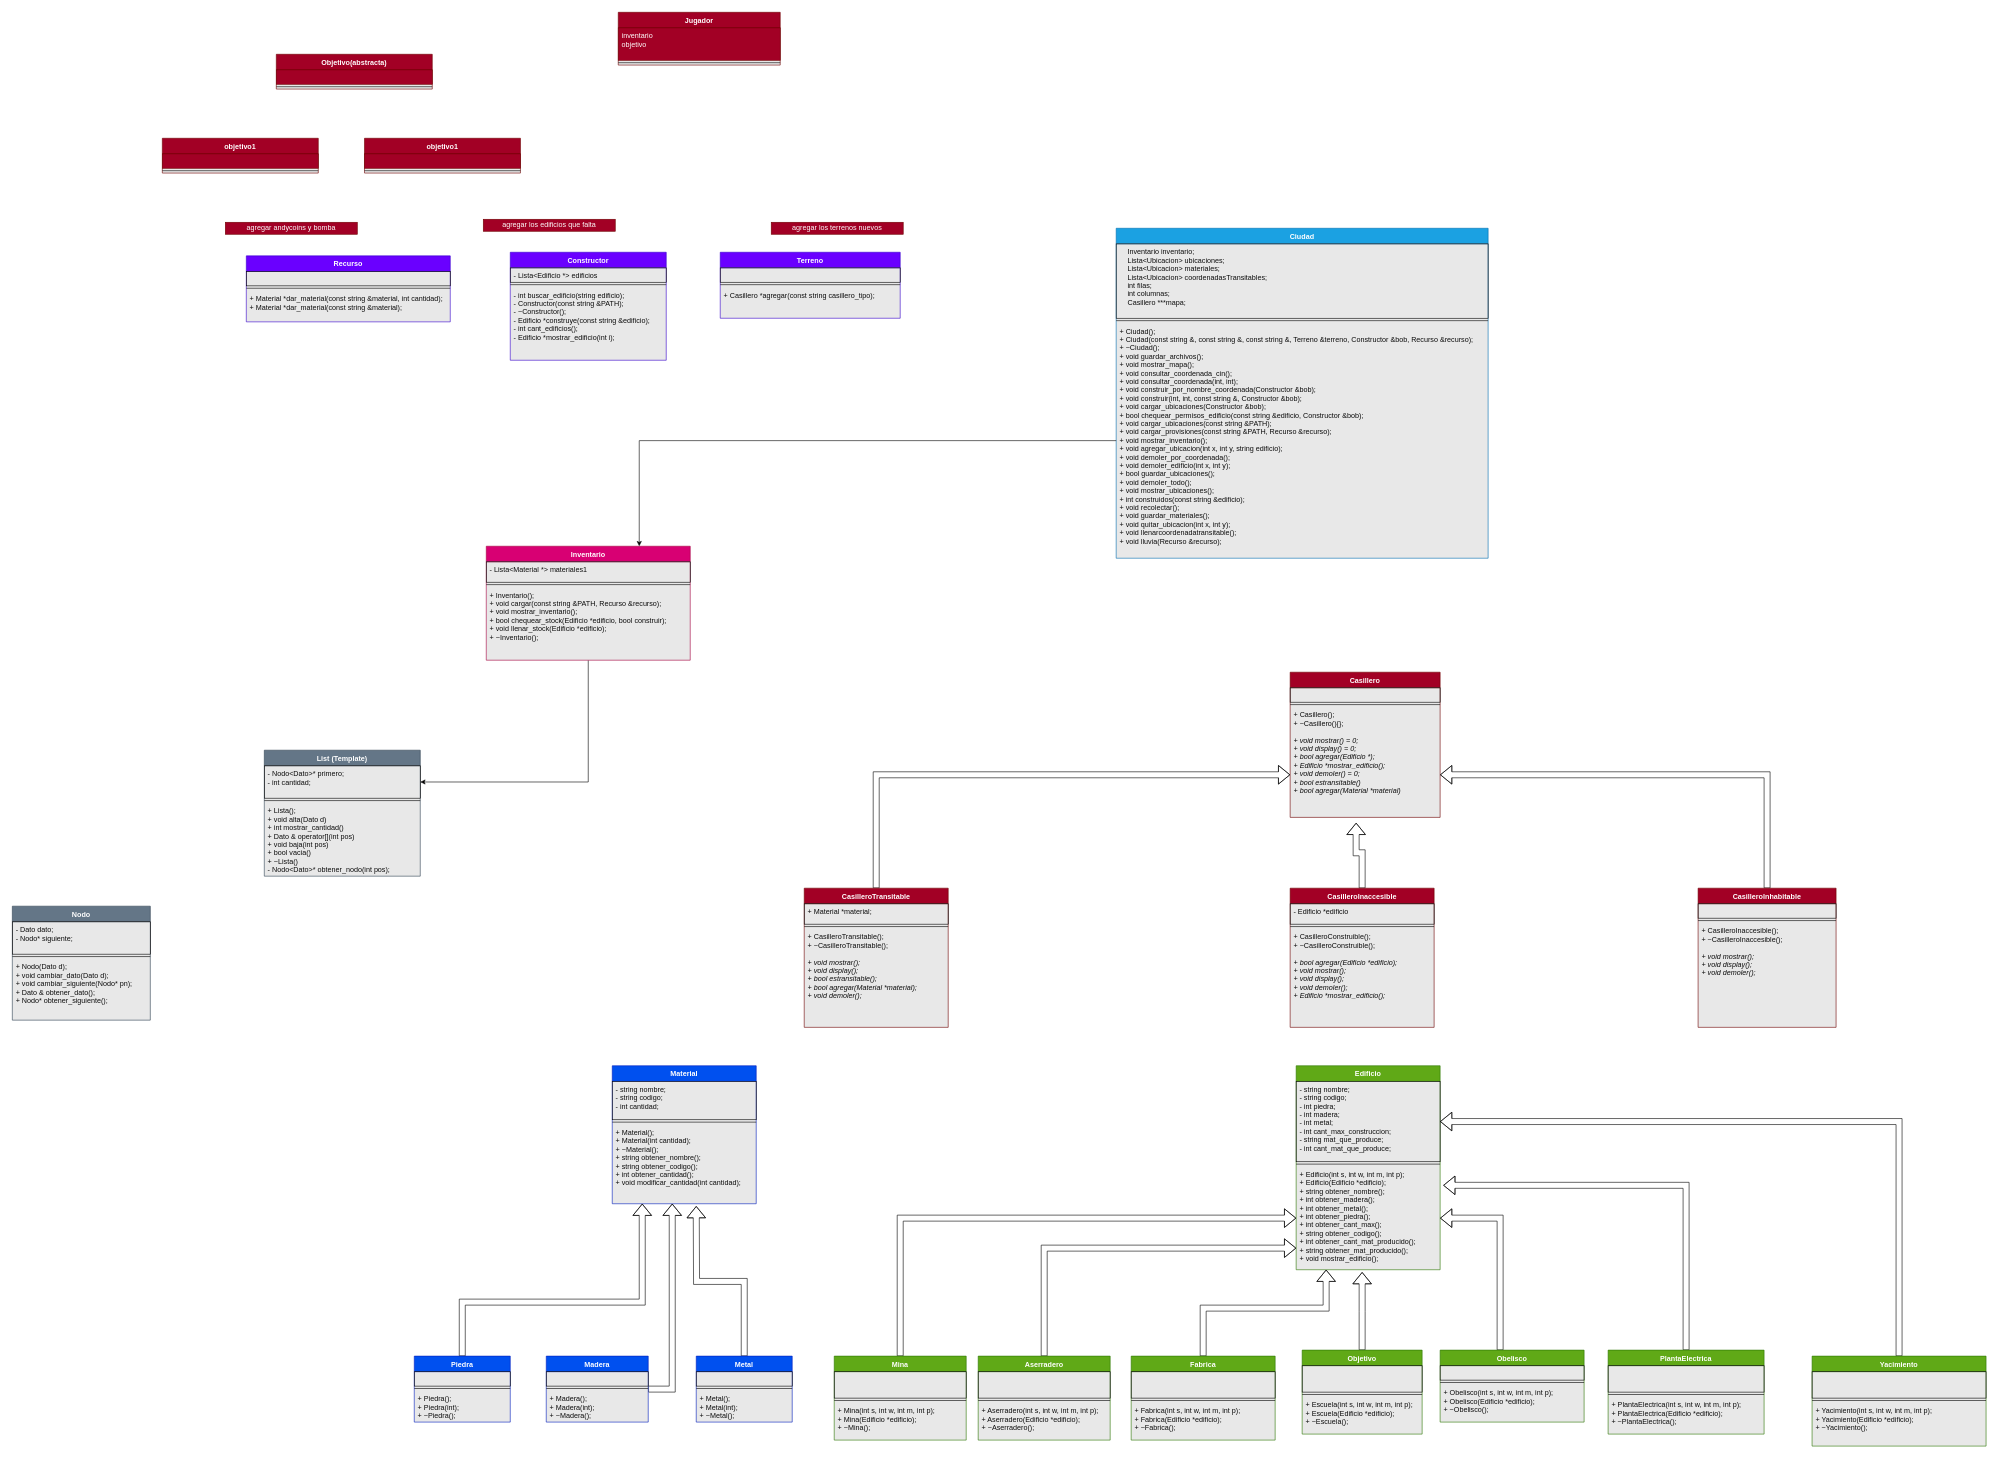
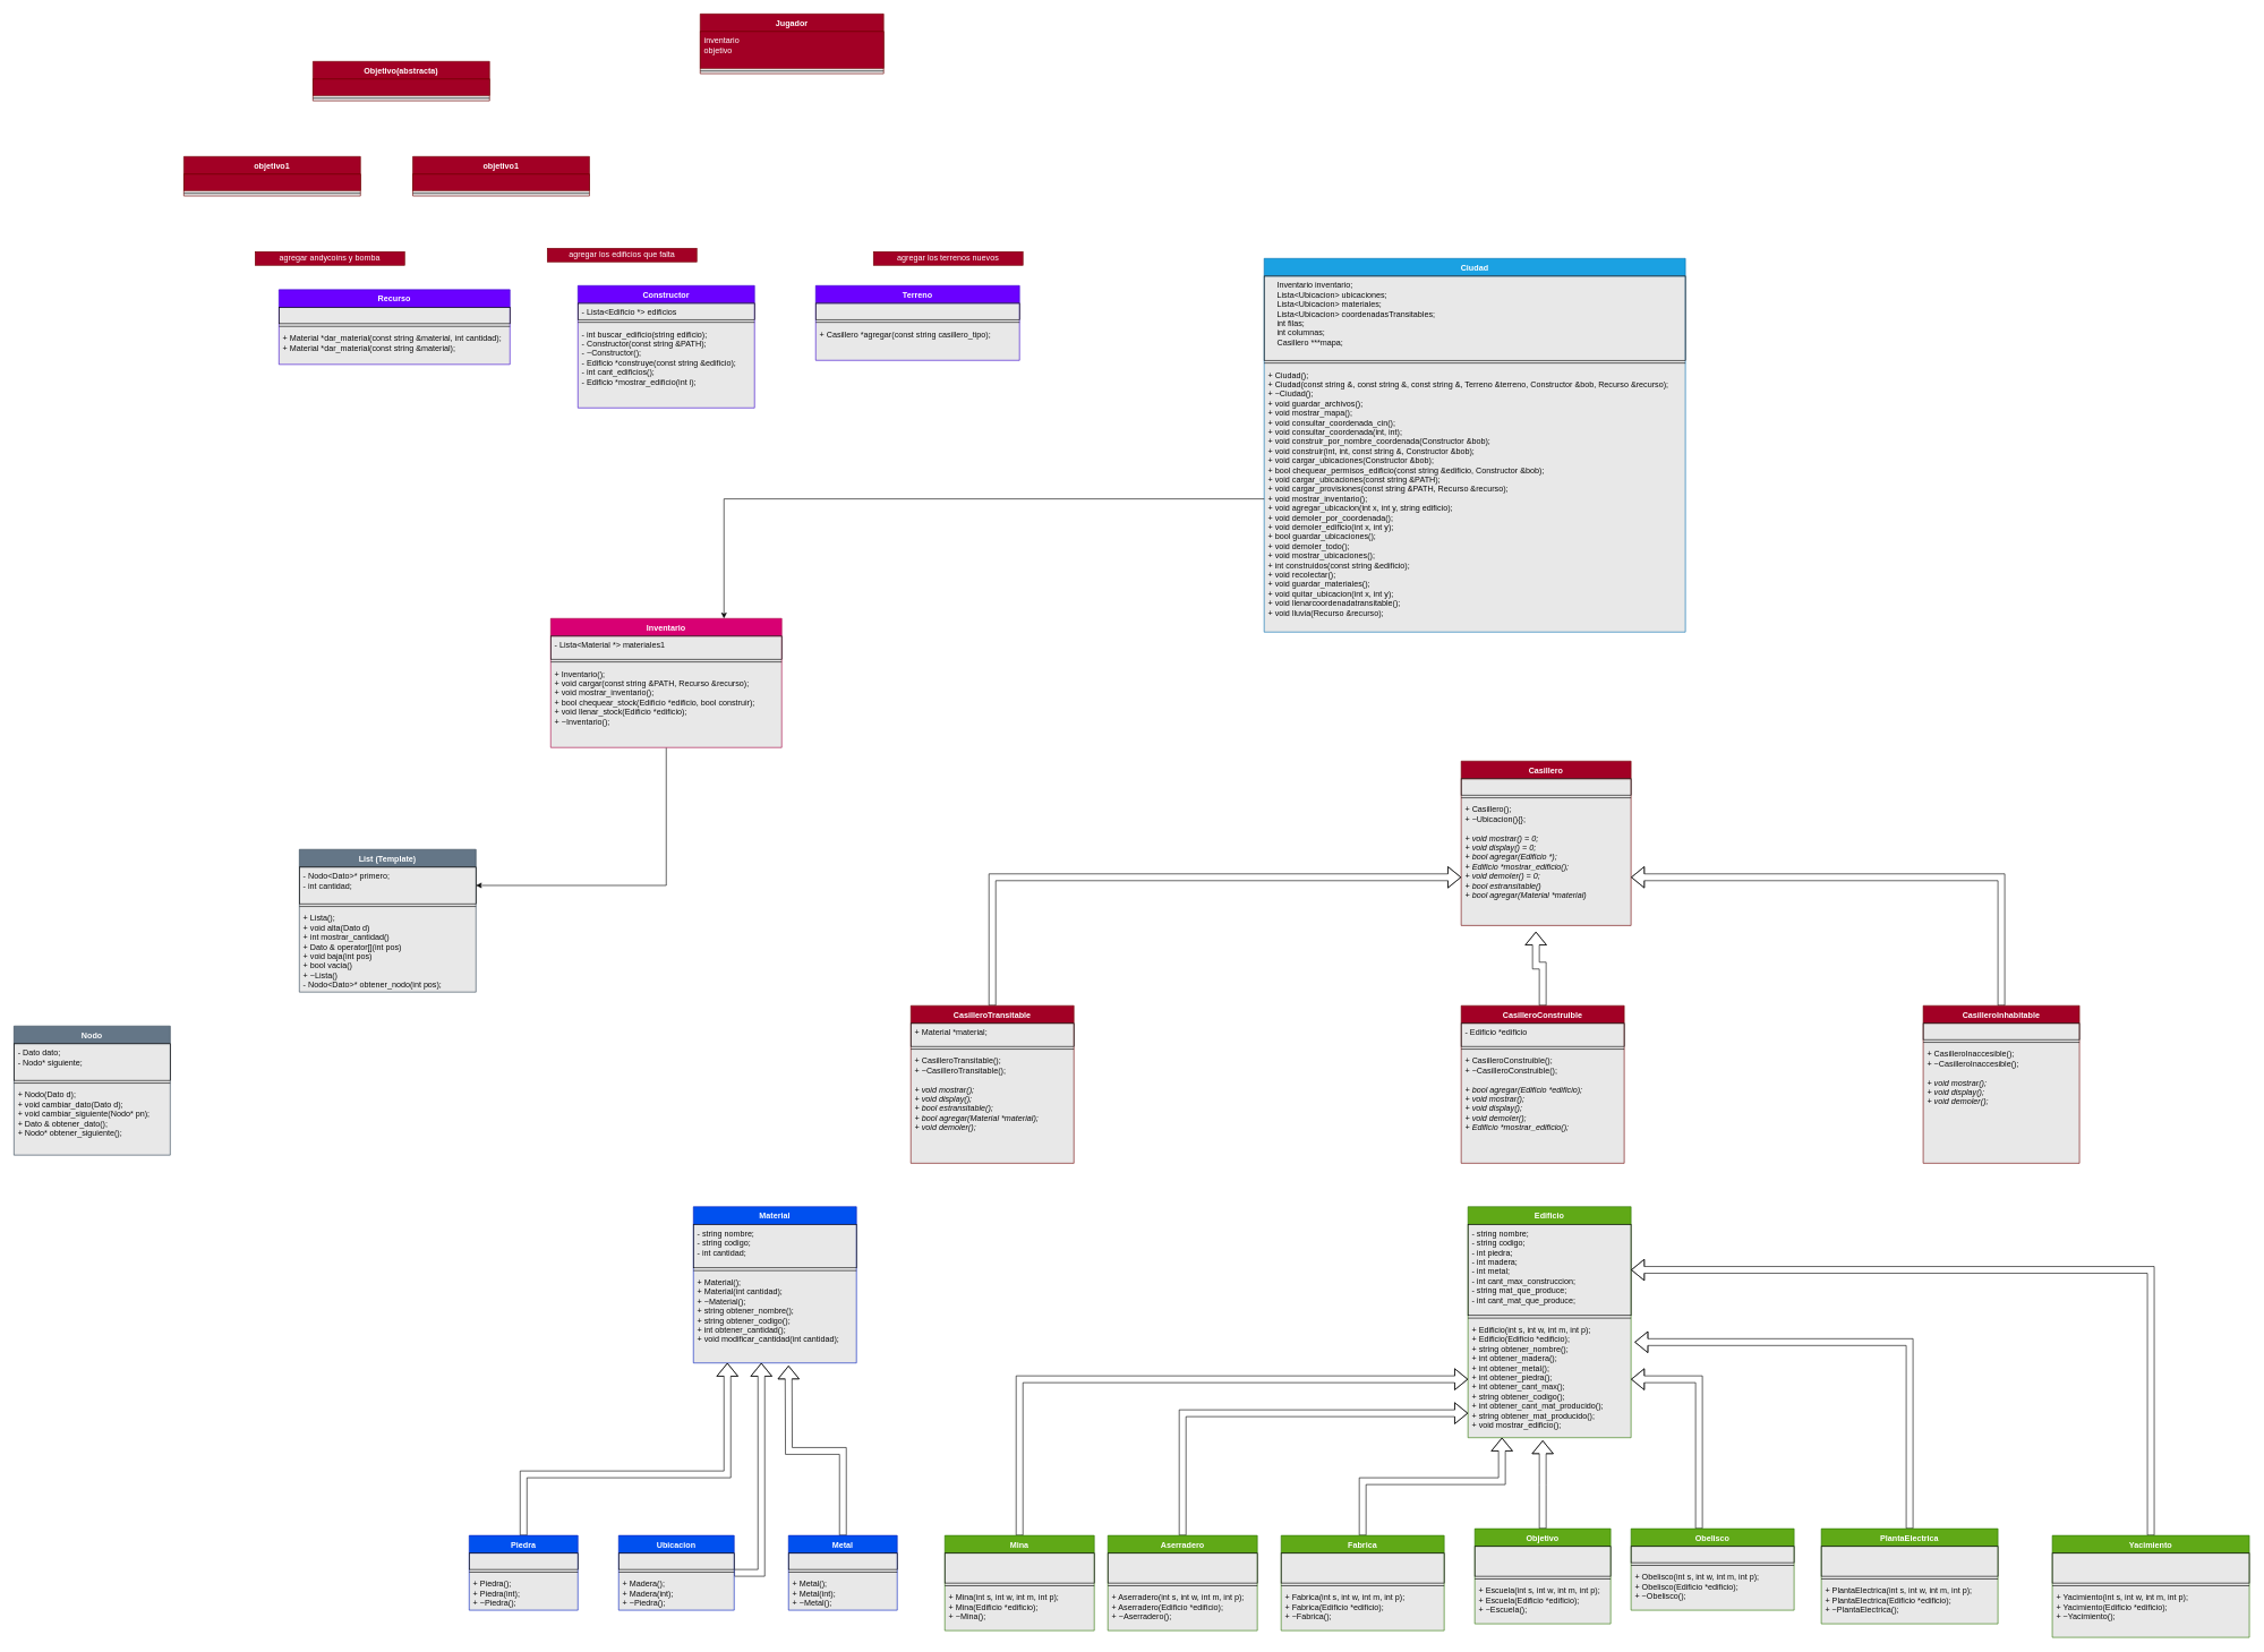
- <mxCell id="5" value="+ Casillero();&#10;+ ~Casillero(){};" style="text;strokeColor=none;fillColor=none;align=left;verticalAlign=top;spacingLeft=4;spacingRight=4;overflow=hidden;rotatable=0;points=[[0,0.5],[1,0.5]];portConstraint=eastwest;fontColor=#0D0D0D;labelBorderColor=none;labelBackgroundColor=none;fontStyle=0" parent="2" vertex="1"><mxGeometry y="58" width="250" height="42" as="geometry" /></mxCell>
+ <mxCell id="5" value="+ Casillero();&#10;+ ~Ubicacion(){};" style="text;strokeColor=none;fillColor=none;align=left;verticalAlign=top;spacingLeft=4;spacingRight=4;overflow=hidden;rotatable=0;points=[[0,0.5],[1,0.5]];portConstraint=eastwest;fontColor=#0D0D0D;labelBorderColor=none;labelBackgroundColor=none;fontStyle=0" parent="2" vertex="1"><mxGeometry y="58" width="250" height="42" as="geometry" /></mxCell>
- <mxCell id="14" value="CasilleroInaccesible" style="swimlane;fontStyle=1;align=center;verticalAlign=top;childLayout=stackLayout;horizontal=1;startSize=26;horizontalStack=0;resizeParent=1;resizeParentMax=0;resizeLast=0;collapsible=1;marginBottom=0;fontColor=#ffffff;labelBorderColor=none;labelBackgroundColor=none;swimlaneFillColor=#E8E8E8;strokeColor=#6F0000;fillColor=#a20025;" parent="1" vertex="1"><mxGeometry x="2150" y="1480" width="240" height="232" as="geometry" /></mxCell>
+ <mxCell id="14" value="CasilleroConstruible" style="swimlane;fontStyle=1;align=center;verticalAlign=top;childLayout=stackLayout;horizontal=1;startSize=26;horizontalStack=0;resizeParent=1;resizeParentMax=0;resizeLast=0;collapsible=1;marginBottom=0;fontColor=#ffffff;labelBorderColor=none;labelBackgroundColor=none;swimlaneFillColor=#E8E8E8;strokeColor=#6F0000;fillColor=#a20025;" parent="1" vertex="1"><mxGeometry x="2150" y="1480" width="240" height="232" as="geometry" /></mxCell>
- <mxCell id="94" value="Madera" style="swimlane;fontStyle=1;align=center;verticalAlign=top;childLayout=stackLayout;horizontal=1;startSize=26;horizontalStack=0;resizeParent=1;resizeParentMax=0;resizeLast=0;collapsible=1;marginBottom=0;fontColor=#ffffff;labelBorderColor=none;labelBackgroundColor=none;swimlaneFillColor=#E8E8E8;strokeColor=#001DBC;fillColor=#0050ef;" parent="1" vertex="1"><mxGeometry x="910" y="2260" width="170" height="110" as="geometry" /></mxCell>
+ <mxCell id="94" value="Ubicacion" style="swimlane;fontStyle=1;align=center;verticalAlign=top;childLayout=stackLayout;horizontal=1;startSize=26;horizontalStack=0;resizeParent=1;resizeParentMax=0;resizeLast=0;collapsible=1;marginBottom=0;fontColor=#ffffff;labelBorderColor=none;labelBackgroundColor=none;swimlaneFillColor=#E8E8E8;strokeColor=#001DBC;fillColor=#0050ef;" parent="1" vertex="1"><mxGeometry x="910" y="2260" width="170" height="110" as="geometry" /></mxCell>
- <mxCell id="97" value="+ Madera();&#10;+ Madera(int);&#10;+ ~Madera();" style="text;strokeColor=none;fillColor=none;align=left;verticalAlign=top;spacingLeft=4;spacingRight=4;overflow=hidden;rotatable=0;points=[[0,0.5],[1,0.5]];portConstraint=eastwest;fontColor=#0D0D0D;labelBorderColor=none;labelBackgroundColor=none;" parent="94" vertex="1"><mxGeometry y="58" width="170" height="52" as="geometry" /></mxCell>
+ <mxCell id="97" value="+ Madera();&#10;+ Madera(int);&#10;+ ~Piedra();" style="text;strokeColor=none;fillColor=none;align=left;verticalAlign=top;spacingLeft=4;spacingRight=4;overflow=hidden;rotatable=0;points=[[0,0.5],[1,0.5]];portConstraint=eastwest;fontColor=#0D0D0D;labelBorderColor=none;labelBackgroundColor=none;" parent="94" vertex="1"><mxGeometry y="58" width="170" height="52" as="geometry" /></mxCell>
